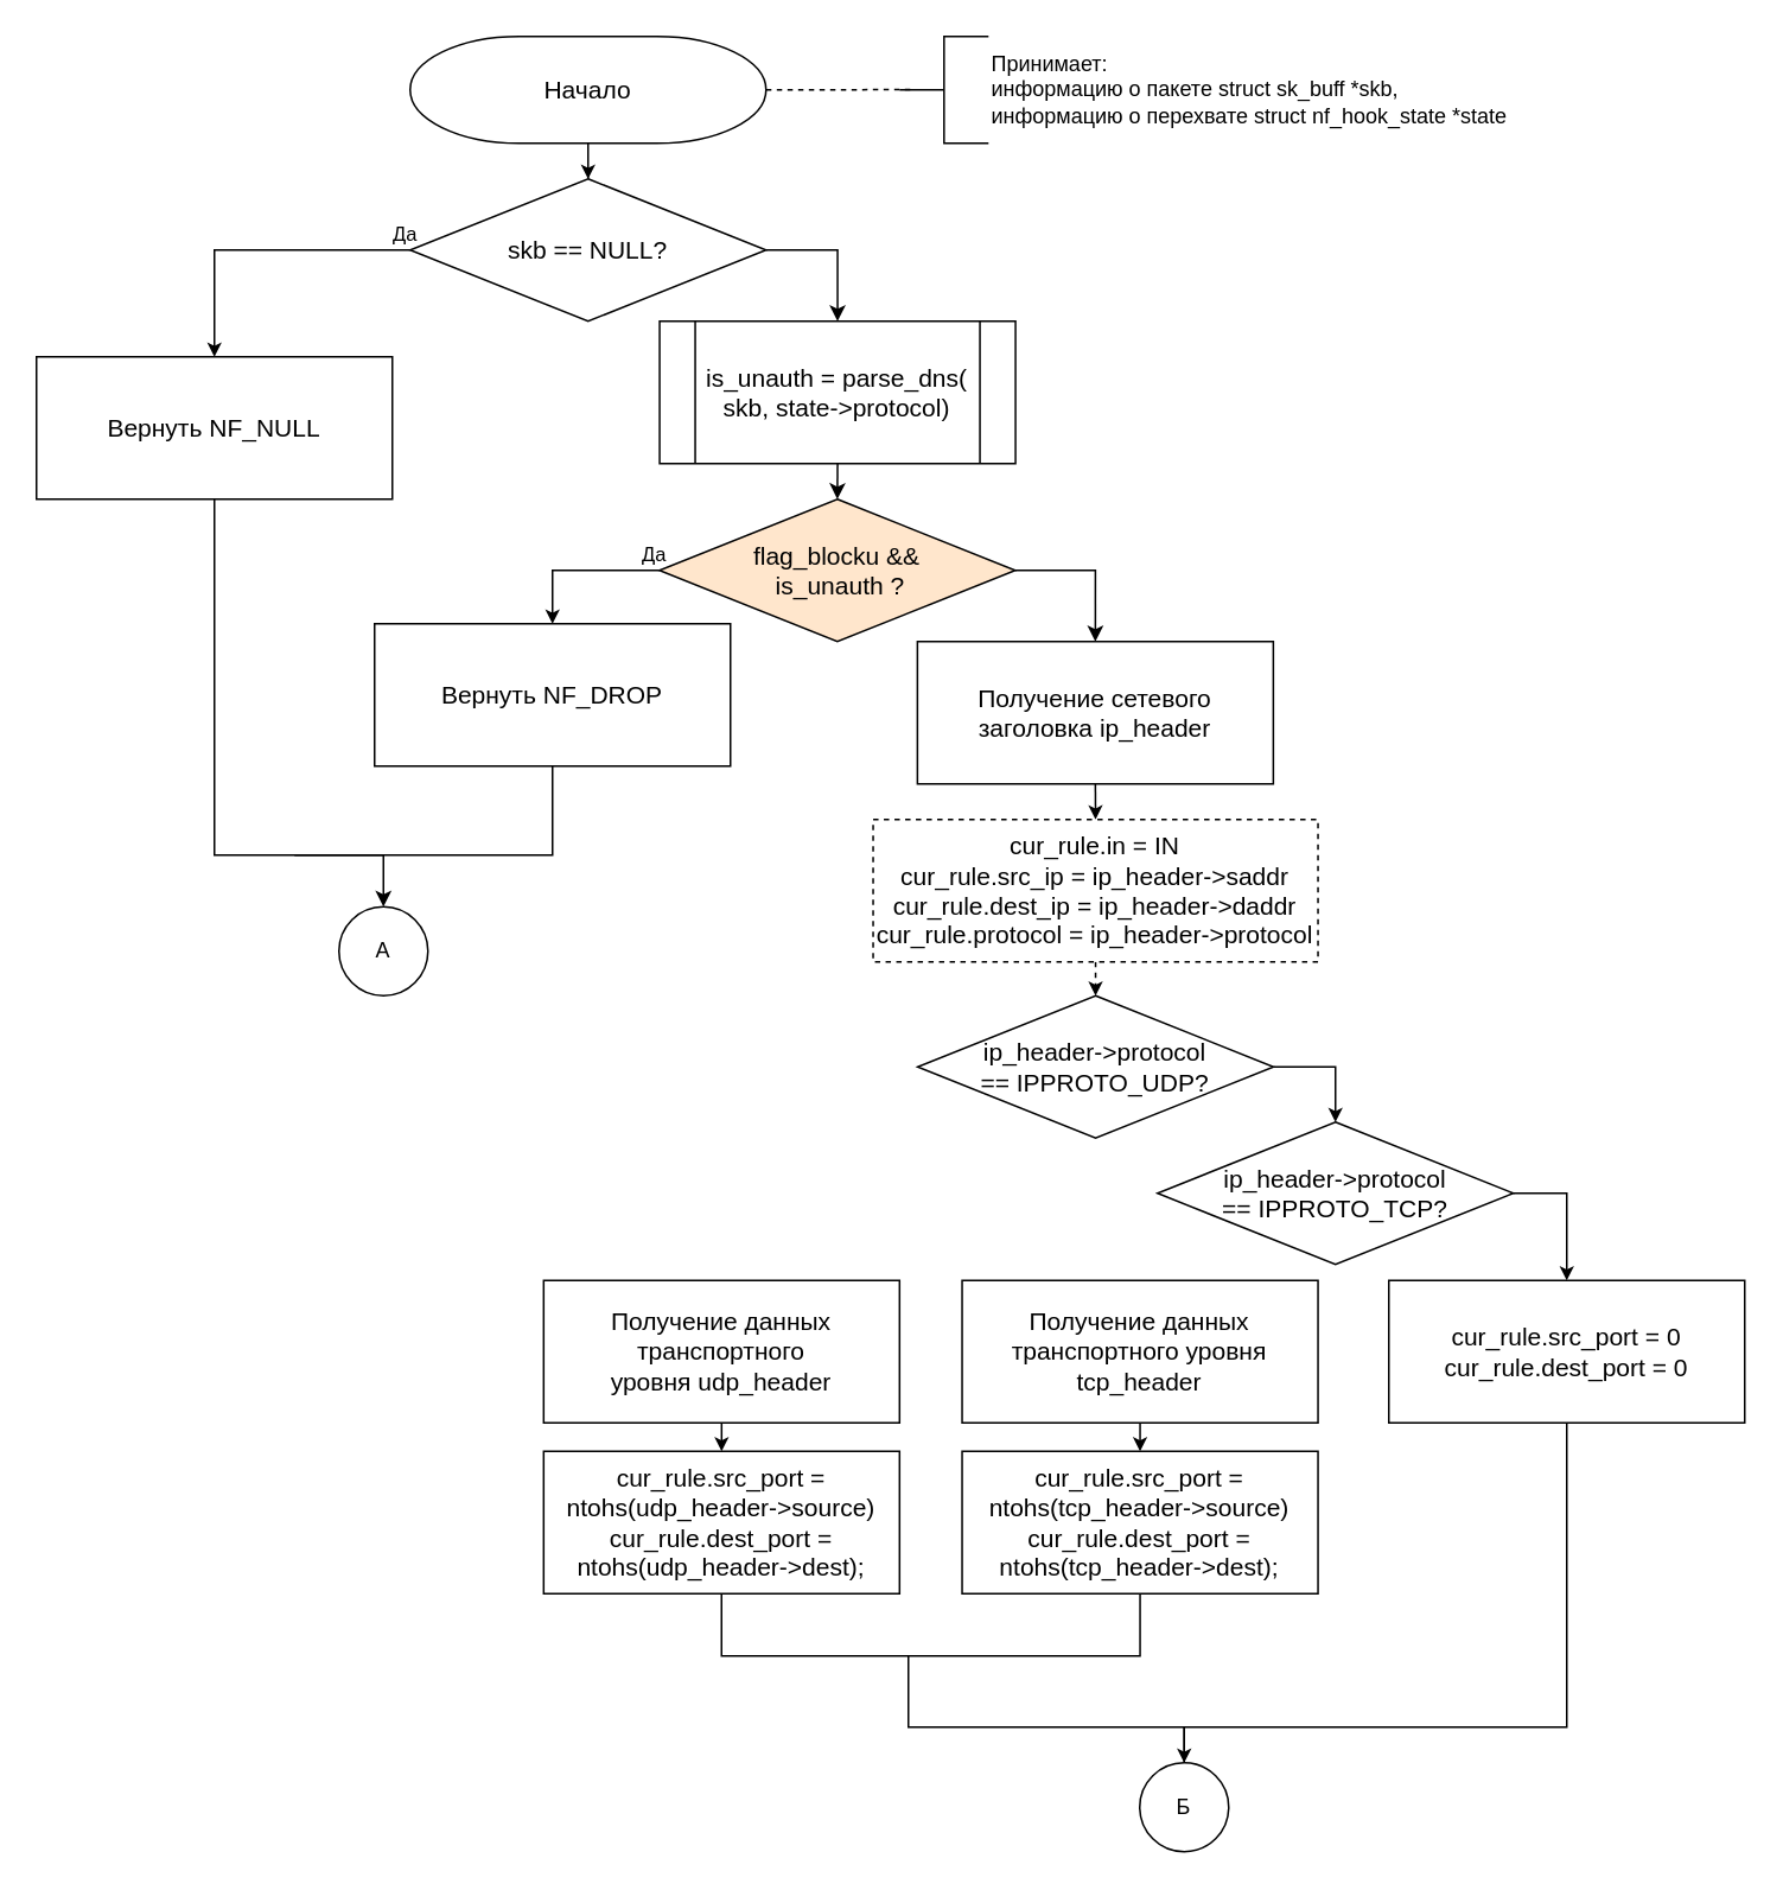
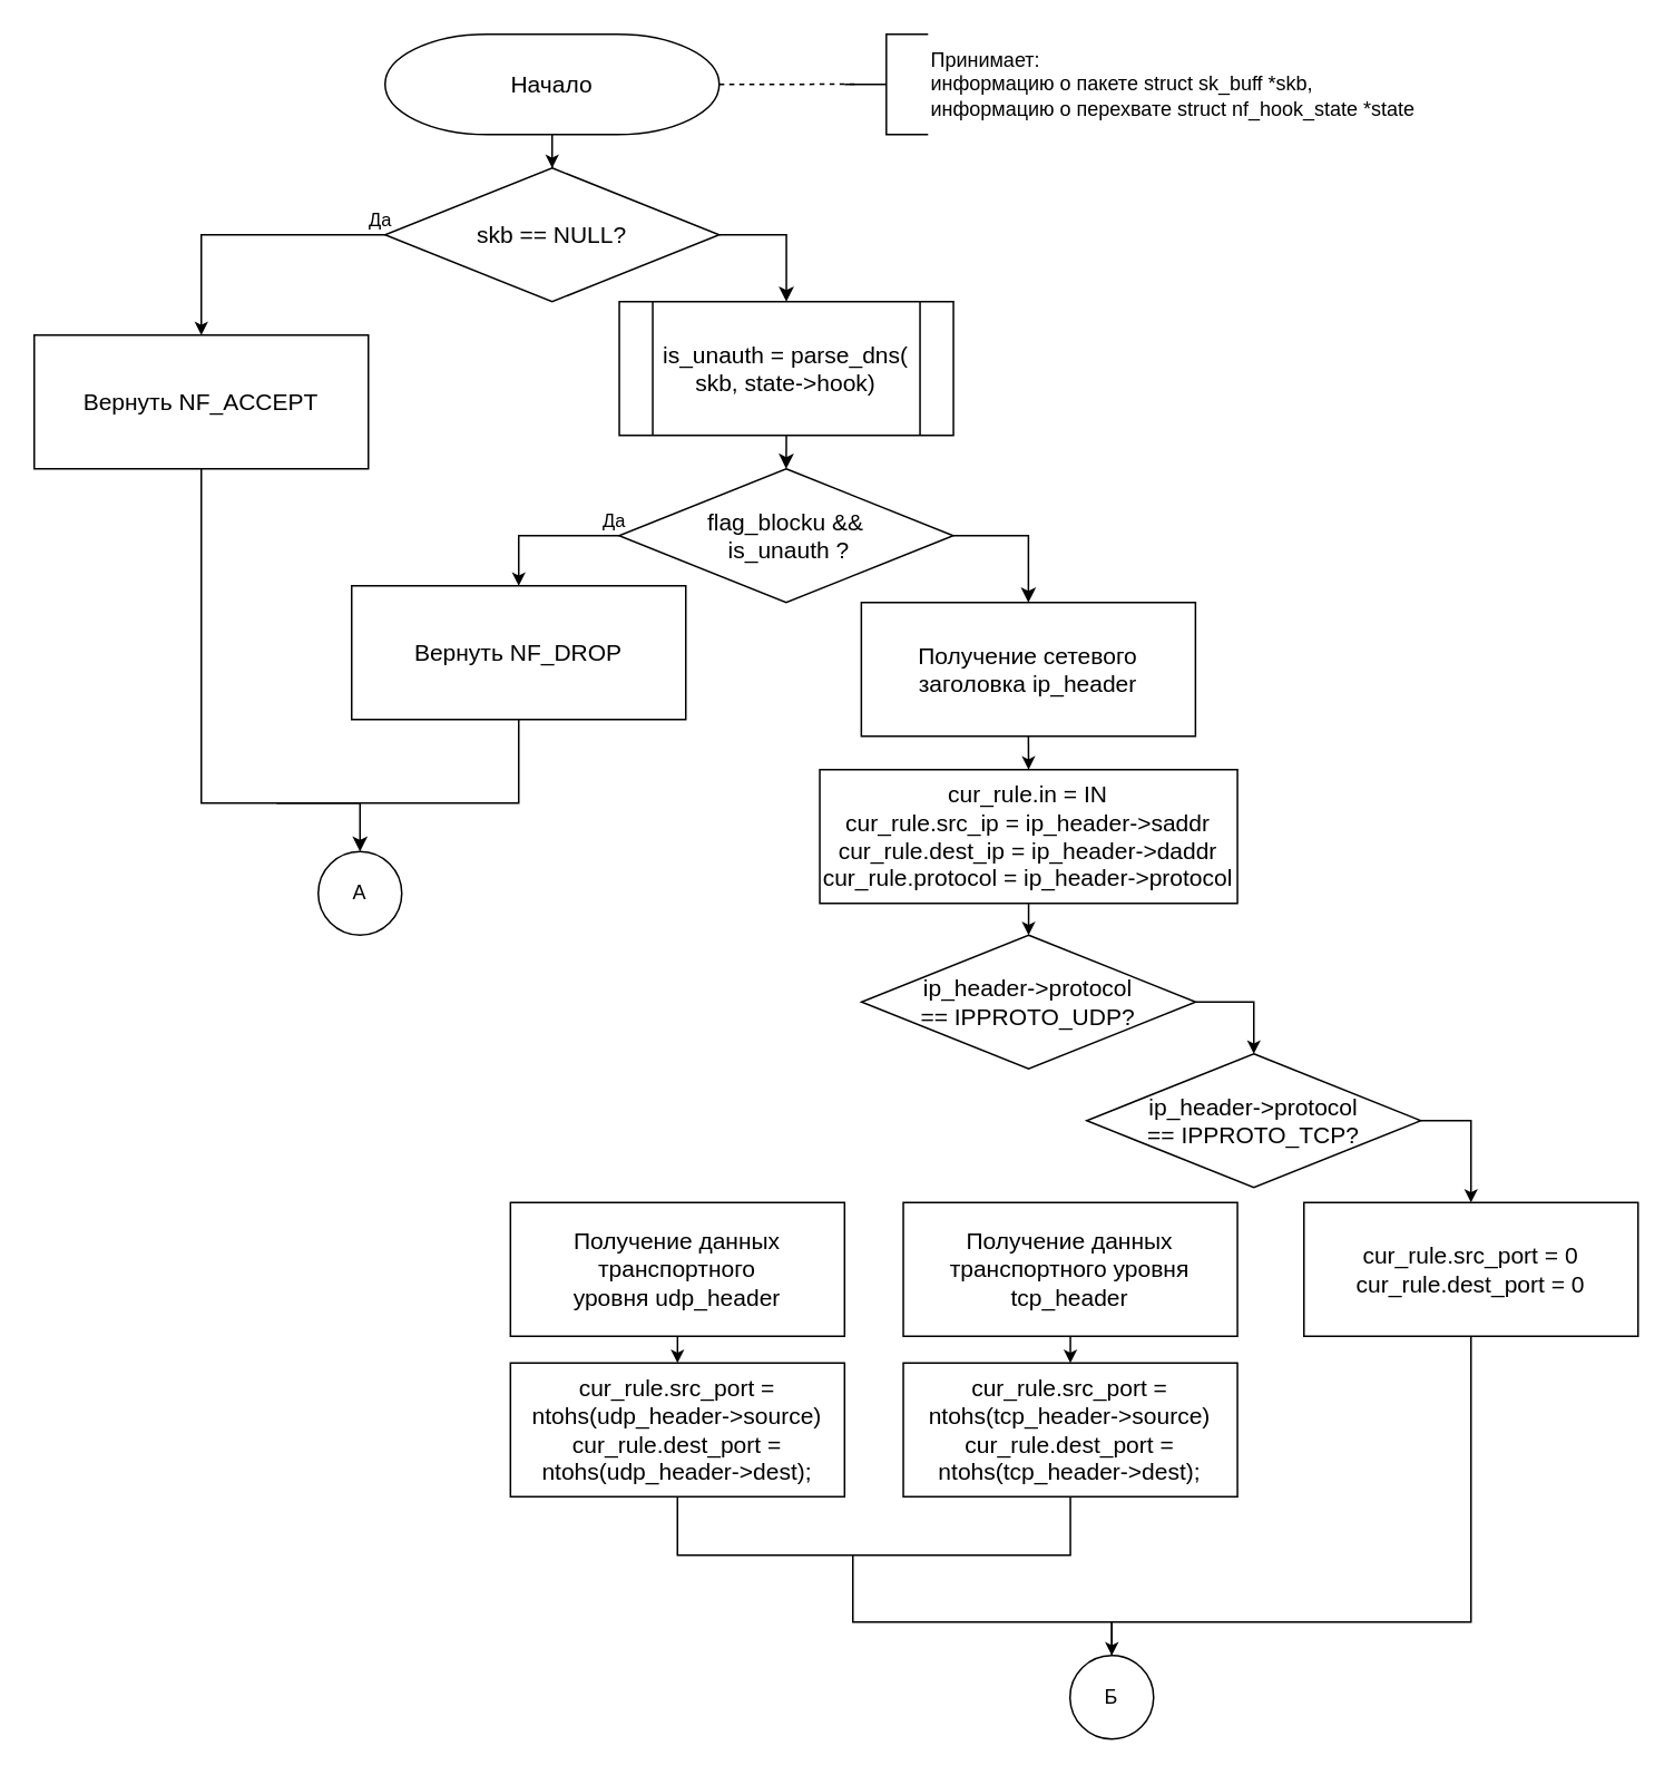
- <mxCell id="13" value="is_unauth = parse_dns(&#10;skb, state-&gt;protocol)" style="shape=process;whiteSpace=wrap;backgroundOutline=1;fontFamily=Helvetica;fontSize=14;fontStyle=0" parent="1" vertex="1"><mxGeometry x="370.2" y="180" width="200" height="80" as="geometry" /></mxCell>
+ <mxCell id="13" value="is_unauth = parse_dns(&#10;skb, state-&gt;hook)" style="shape=process;whiteSpace=wrap;backgroundOutline=1;fontFamily=Helvetica;fontSize=14;fontStyle=0" parent="1" vertex="1"><mxGeometry x="370.2" y="180" width="200" height="80" as="geometry" /></mxCell>
- <mxCell id="30" value="Вернуть NF_NULL" style="rounded=0;whiteSpace=wrap;strokeWidth=1;fontFamily=Helvetica;fontSize=14;fontStyle=0" parent="1" vertex="1"><mxGeometry x="20" y="200" width="200" height="80" as="geometry" /></mxCell>
+ <mxCell id="30" value="Вернуть NF_ACCEPT" style="rounded=0;whiteSpace=wrap;strokeWidth=1;fontFamily=Helvetica;fontSize=14;fontStyle=0" parent="1" vertex="1"><mxGeometry x="20" y="200" width="200" height="80" as="geometry" /></mxCell>
- <mxCell id="36" value="flag_blocku &amp;&amp;&#10; is_unauth ?" style="rhombus;whiteSpace=wrap;strokeWidth=1;fontFamily=Helvetica;fontSize=14;fontStyle=0;fillColor=#ffe6cc;" parent="1" vertex="1"><mxGeometry x="370.08" y="280" width="200" height="80" as="geometry" /></mxCell>
+ <mxCell id="36" value="flag_blocku &amp;&amp;&#10; is_unauth ?" style="rhombus;whiteSpace=wrap;strokeWidth=1;fontFamily=Helvetica;fontSize=14;fontStyle=0" parent="1" vertex="1"><mxGeometry x="370.08" y="280" width="200" height="80" as="geometry" /></mxCell>
- <mxCell id="15" value="cur_rule.in = IN&#10;cur_rule.src_ip = ip_header-&gt;saddr&#10;cur_rule.dest_ip = ip_header-&gt;daddr&#10;cur_rule.protocol = ip_header-&gt;protocol" style="rounded=0;whiteSpace=wrap;strokeWidth=1;fontFamily=Helvetica;fontSize=14;fontStyle=0;dashed=1;" parent="1" vertex="1"><mxGeometry x="490.2" y="460" width="250" height="80" as="geometry" /></mxCell>
+ <mxCell id="15" value="cur_rule.in = IN&#10;cur_rule.src_ip = ip_header-&gt;saddr&#10;cur_rule.dest_ip = ip_header-&gt;daddr&#10;cur_rule.protocol = ip_header-&gt;protocol" style="rounded=0;whiteSpace=wrap;strokeWidth=1;fontFamily=Helvetica;fontSize=14;fontStyle=0" parent="1" vertex="1"><mxGeometry x="490.2" y="460" width="250" height="80" as="geometry" /></mxCell>
- <mxCell id="14" style="edgeStyle=orthogonalEdgeStyle;rounded=0;orthogonalLoop=1;jettySize=auto;html=1;exitX=0.5;exitY=1;exitDx=0;exitDy=0;entryX=0.5;entryY=0;entryDx=0;entryDy=0;startSize=1;endArrow=classic;endFill=1;endSize=5;strokeWidth=1;dashed=1;" parent="1" source="15" target="9" edge="1"><mxGeometry relative="1" as="geometry" /></mxCell>
+ <mxCell id="14" style="edgeStyle=orthogonalEdgeStyle;rounded=0;orthogonalLoop=1;jettySize=auto;html=1;exitX=0.5;exitY=1;exitDx=0;exitDy=0;entryX=0.5;entryY=0;entryDx=0;entryDy=0;startSize=1;endArrow=classic;endFill=1;endSize=5;strokeWidth=1;" parent="1" source="15" target="9" edge="1"><mxGeometry relative="1" as="geometry" /></mxCell>
